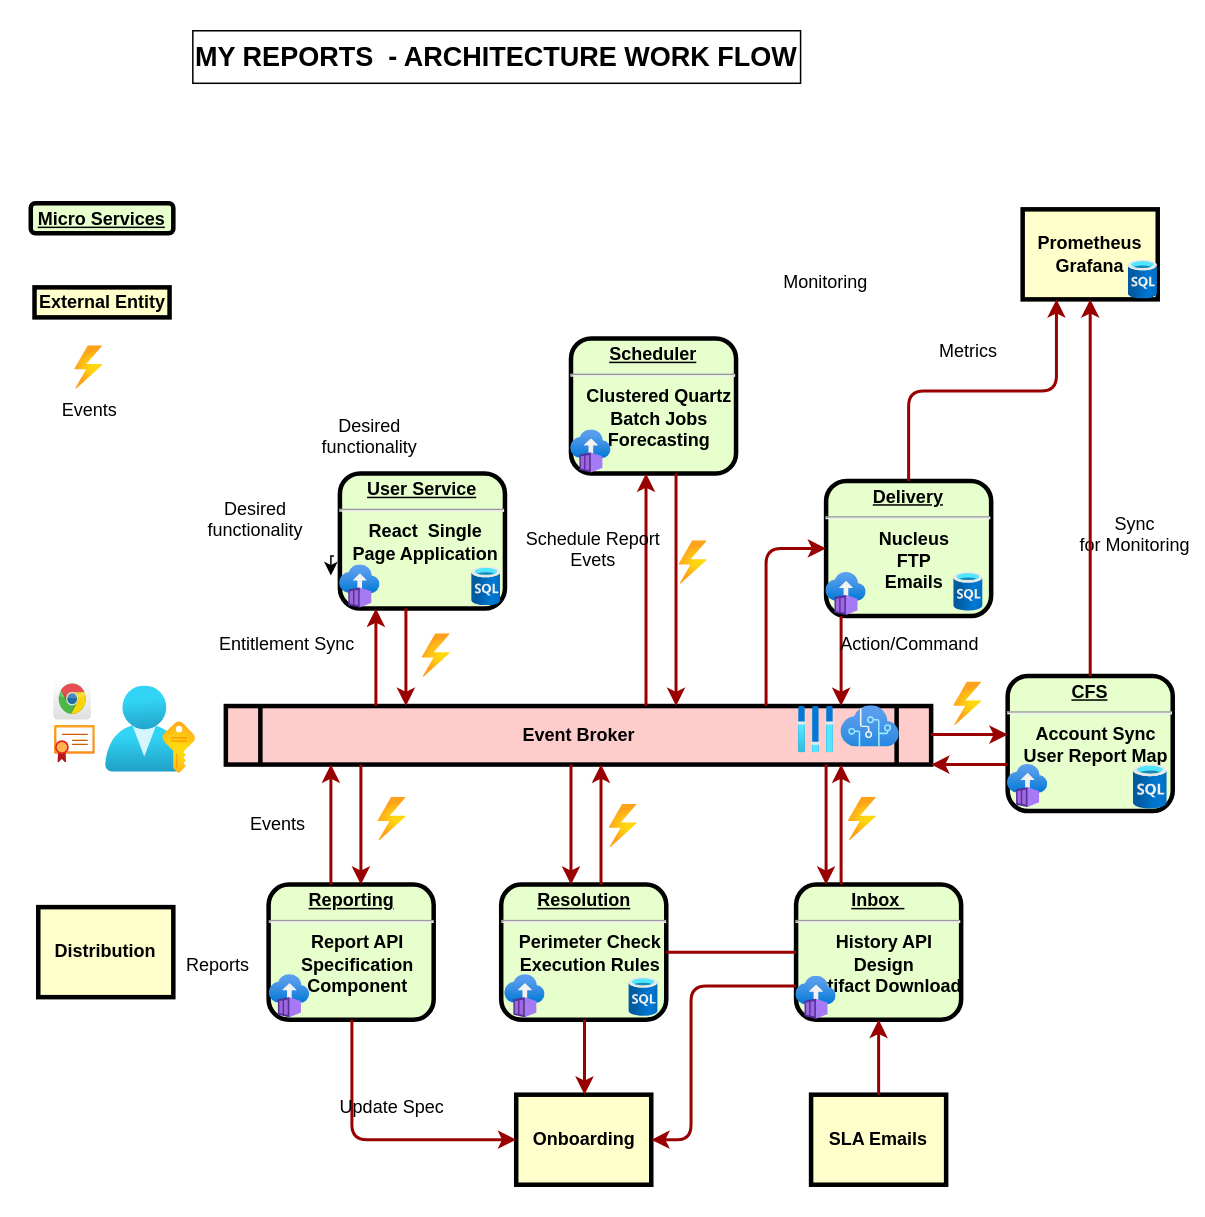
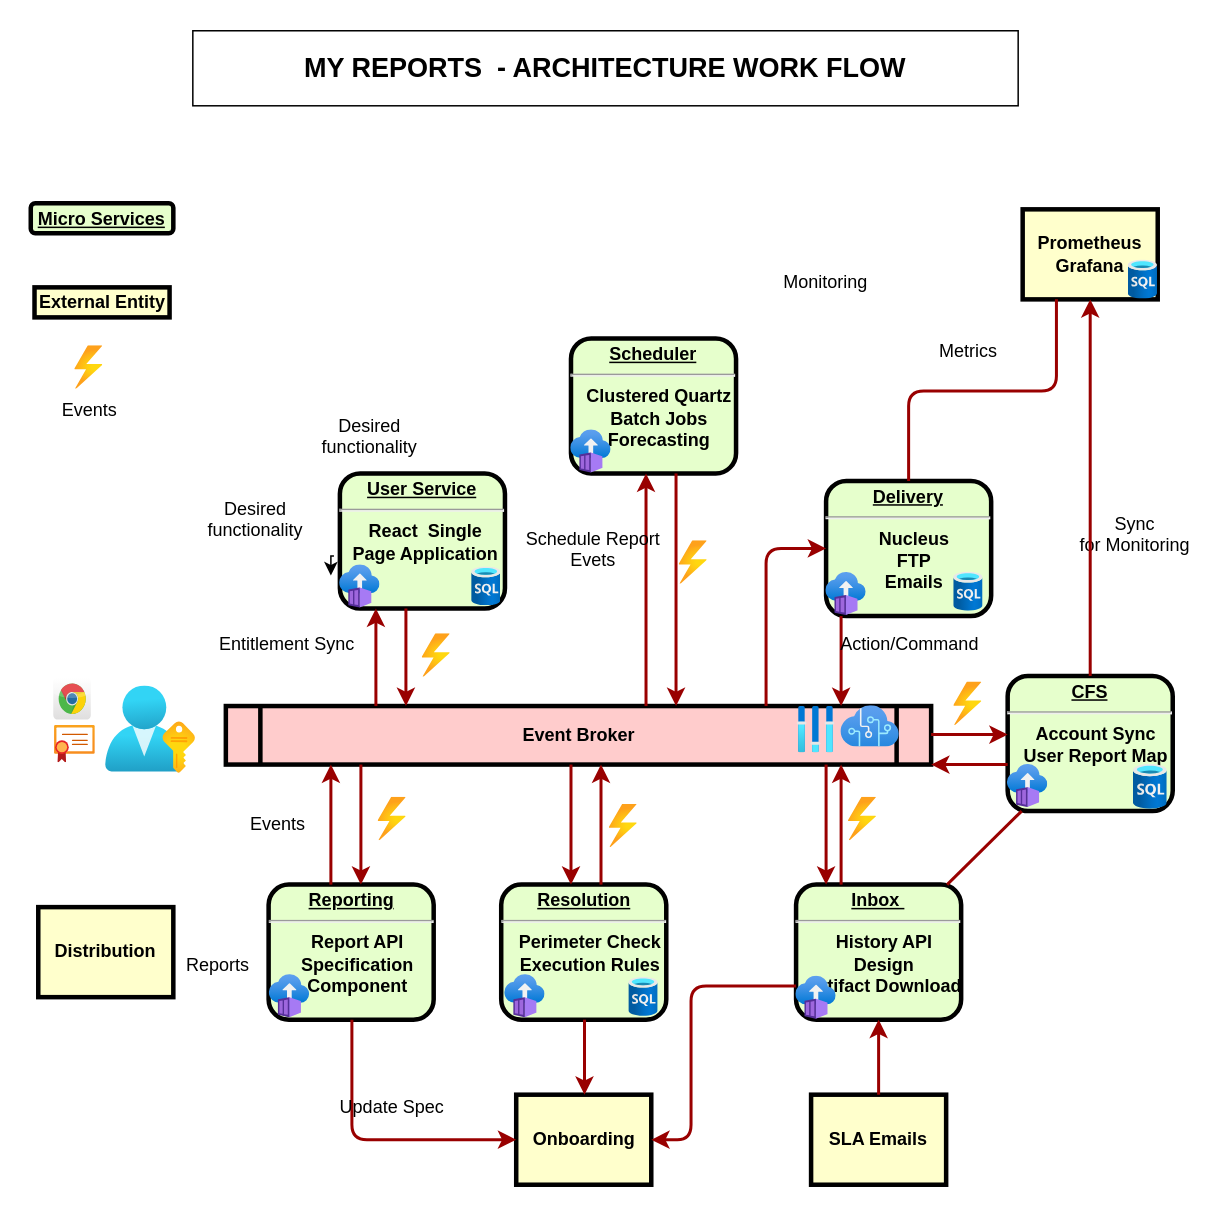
- <mxCell id="71" value="&lt;h2&gt;MY REPORTS&amp;nbsp; - ARCHITECTURE WORK FLOW&lt;/h2&gt;" style="rounded=0;whiteSpace=wrap;html=1;" vertex="1" parent="1"><mxGeometry x="128" y="20" width="405" height="35" as="geometry" /></mxCell>
+ <mxCell id="71" value="&lt;h2&gt;MY REPORTS&amp;nbsp; - ARCHITECTURE WORK FLOW&lt;/h2&gt;" style="rounded=0;whiteSpace=wrap;html=1;" vertex="1" parent="1"><mxGeometry x="128" y="20" width="550" height="50" as="geometry" /></mxCell>
- <mxCell id="27" value="" style="edgeStyle=elbowEdgeStyle;elbow=vertical;entryX=0.25;entryY=1;strokeColor=#990000;strokeWidth=2" parent="1" source="7" target="10" edge="1"><mxGeometry width="100" height="100" relative="1" as="geometry"><mxPoint x="520" y="329" as="sourcePoint" /><mxPoint x="620" y="229" as="targetPoint" /></mxGeometry></mxCell>
+ <mxCell id="27" value="" style="edgeStyle=elbowEdgeStyle;elbow=vertical;entryX=0.25;entryY=1;strokeColor=#990000;strokeWidth=2;endArrow=none;" parent="1" source="7" target="10" edge="1"><mxGeometry width="100" height="100" relative="1" as="geometry"><mxPoint x="520" y="329" as="sourcePoint" /><mxPoint x="620" y="229" as="targetPoint" /></mxGeometry></mxCell>
- <mxCell id="15" value="" style="endArrow=none;noEdgeStyle=1;strokeColor=#990000;strokeWidth=2" parent="1" source="8" target="14" edge="1"><mxGeometry relative="1" as="geometry"><mxPoint x="195.008" y="560" as="sourcePoint" /><mxPoint x="390.328" y="729" as="targetPoint" /></mxGeometry></mxCell>
+ <mxCell id="15" value="" style="endArrow=none;noEdgeStyle=1;strokeColor=#990000;strokeWidth=2;" parent="1" source="8" target="6" edge="1"><mxGeometry relative="1" as="geometry"><mxPoint x="195.008" y="560" as="sourcePoint" /><mxPoint x="390.328" y="729" as="targetPoint" /></mxGeometry></mxCell>
